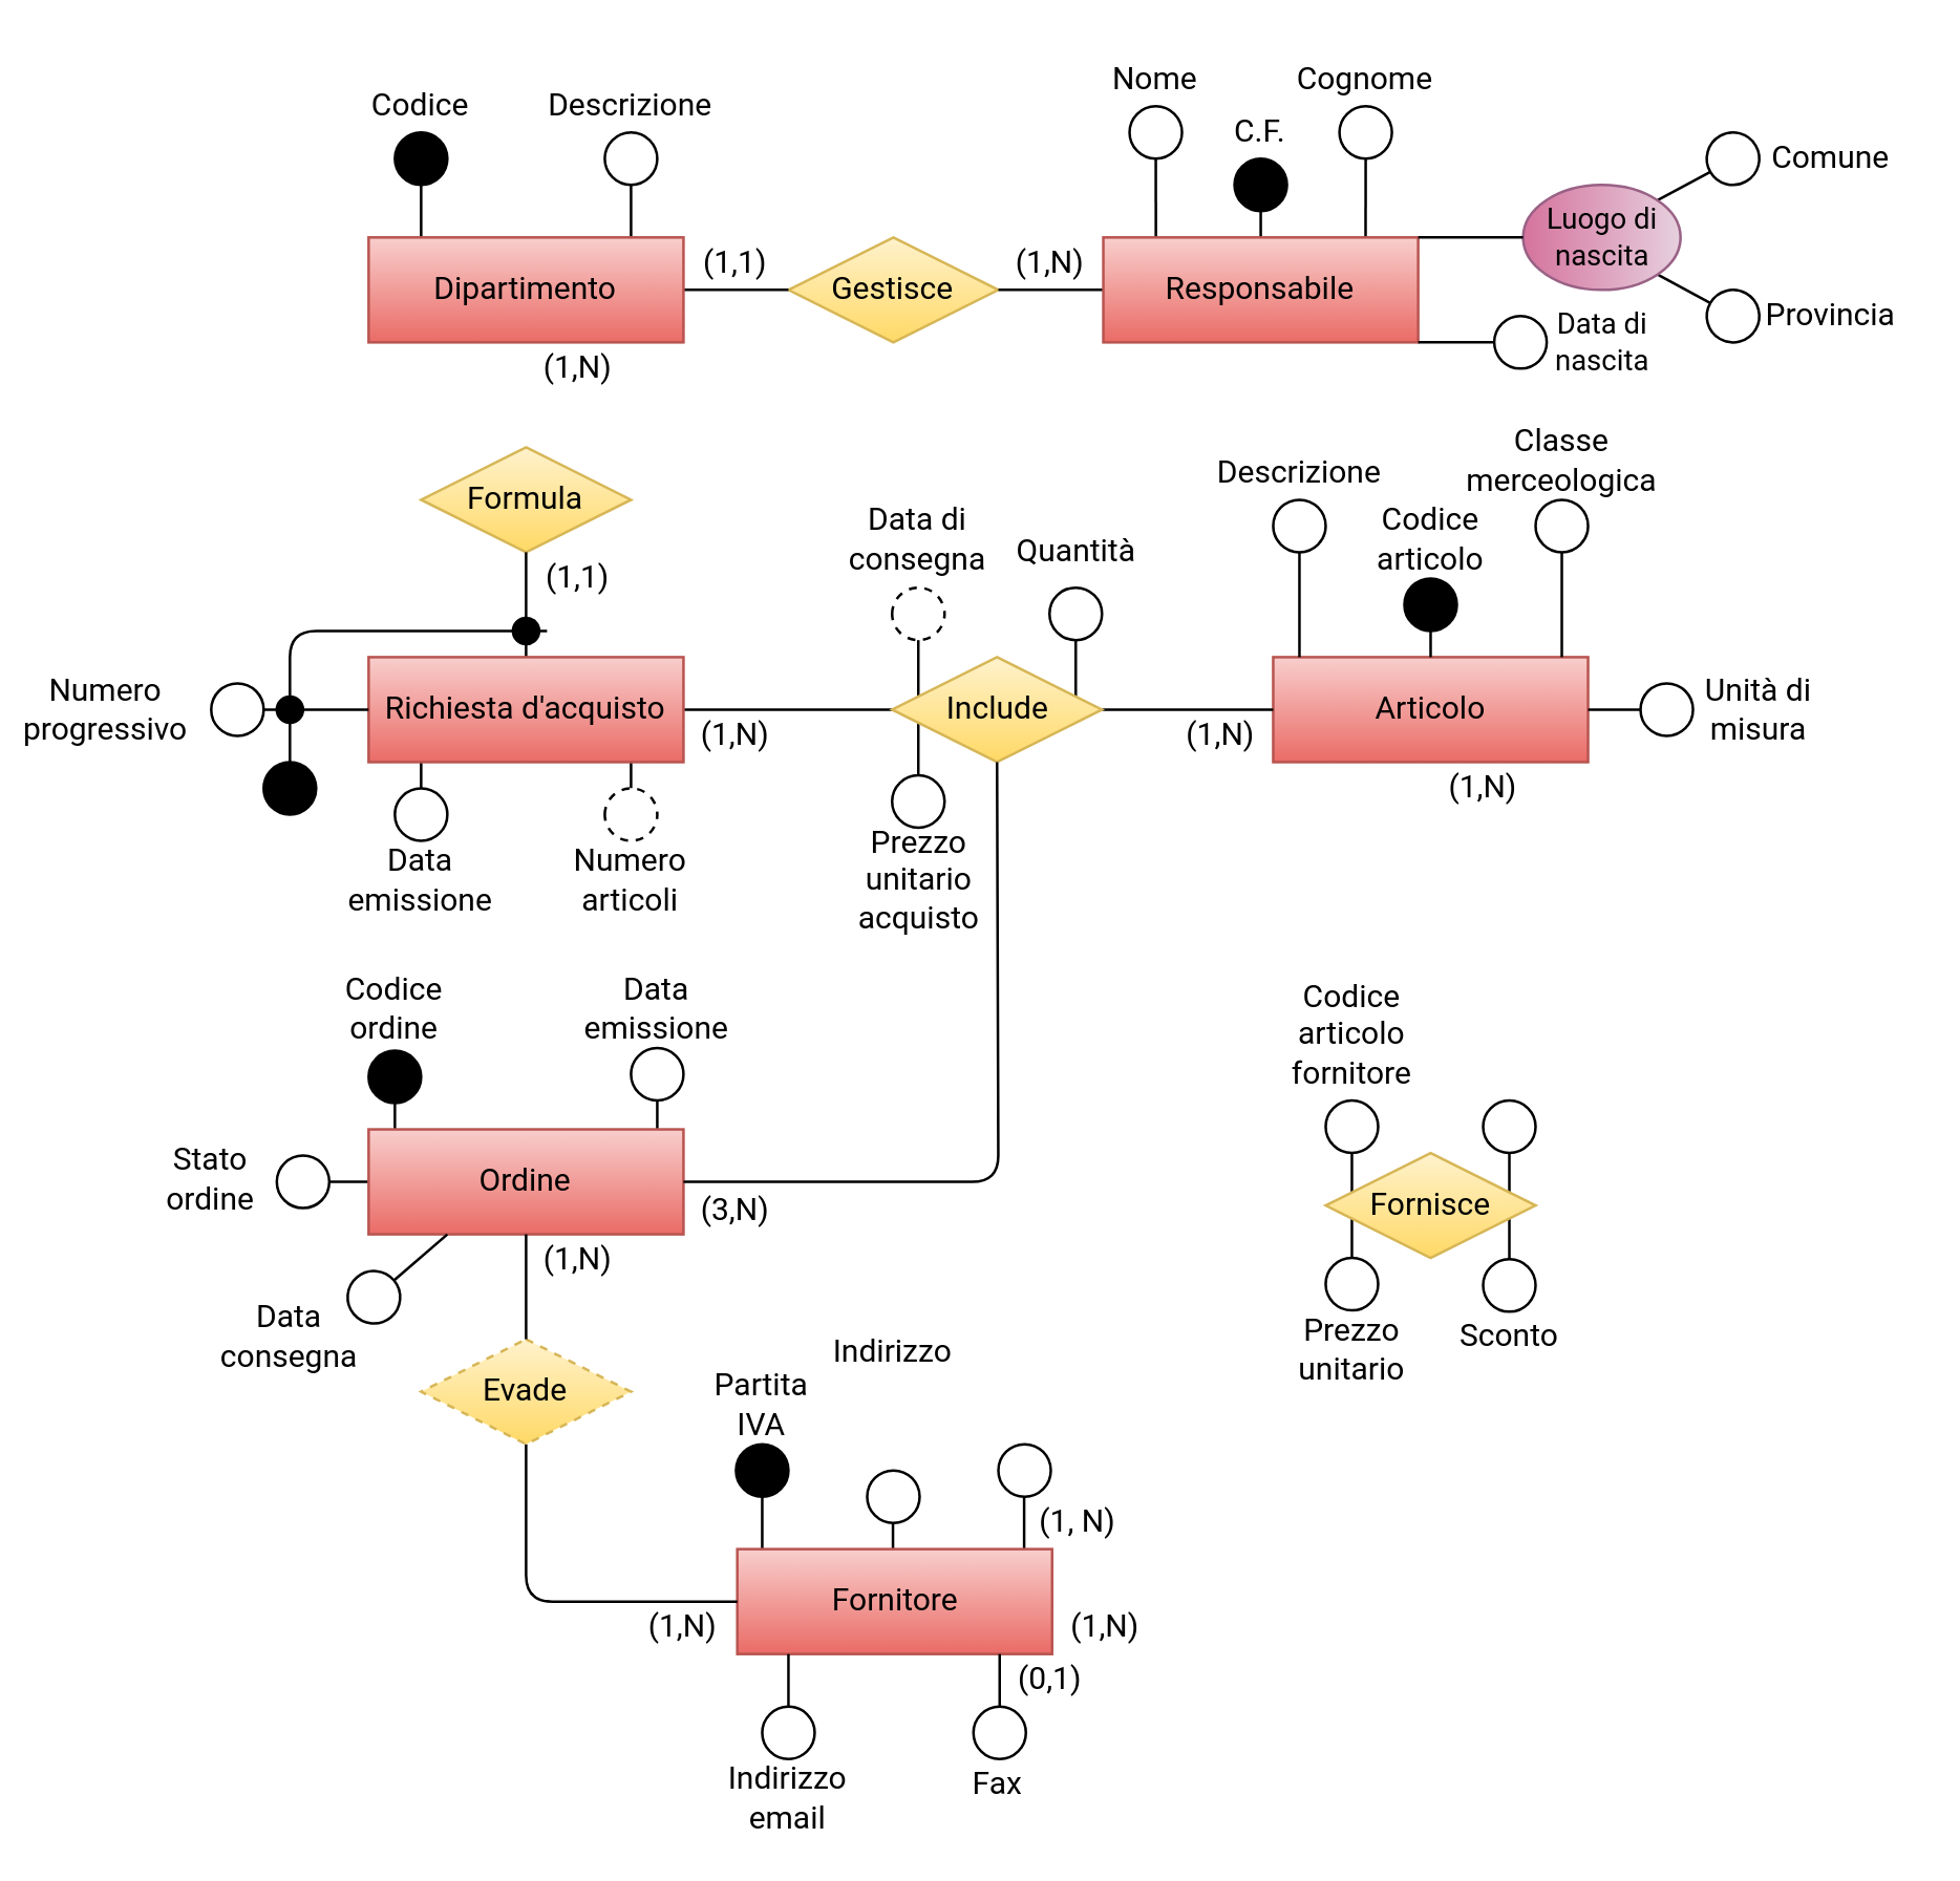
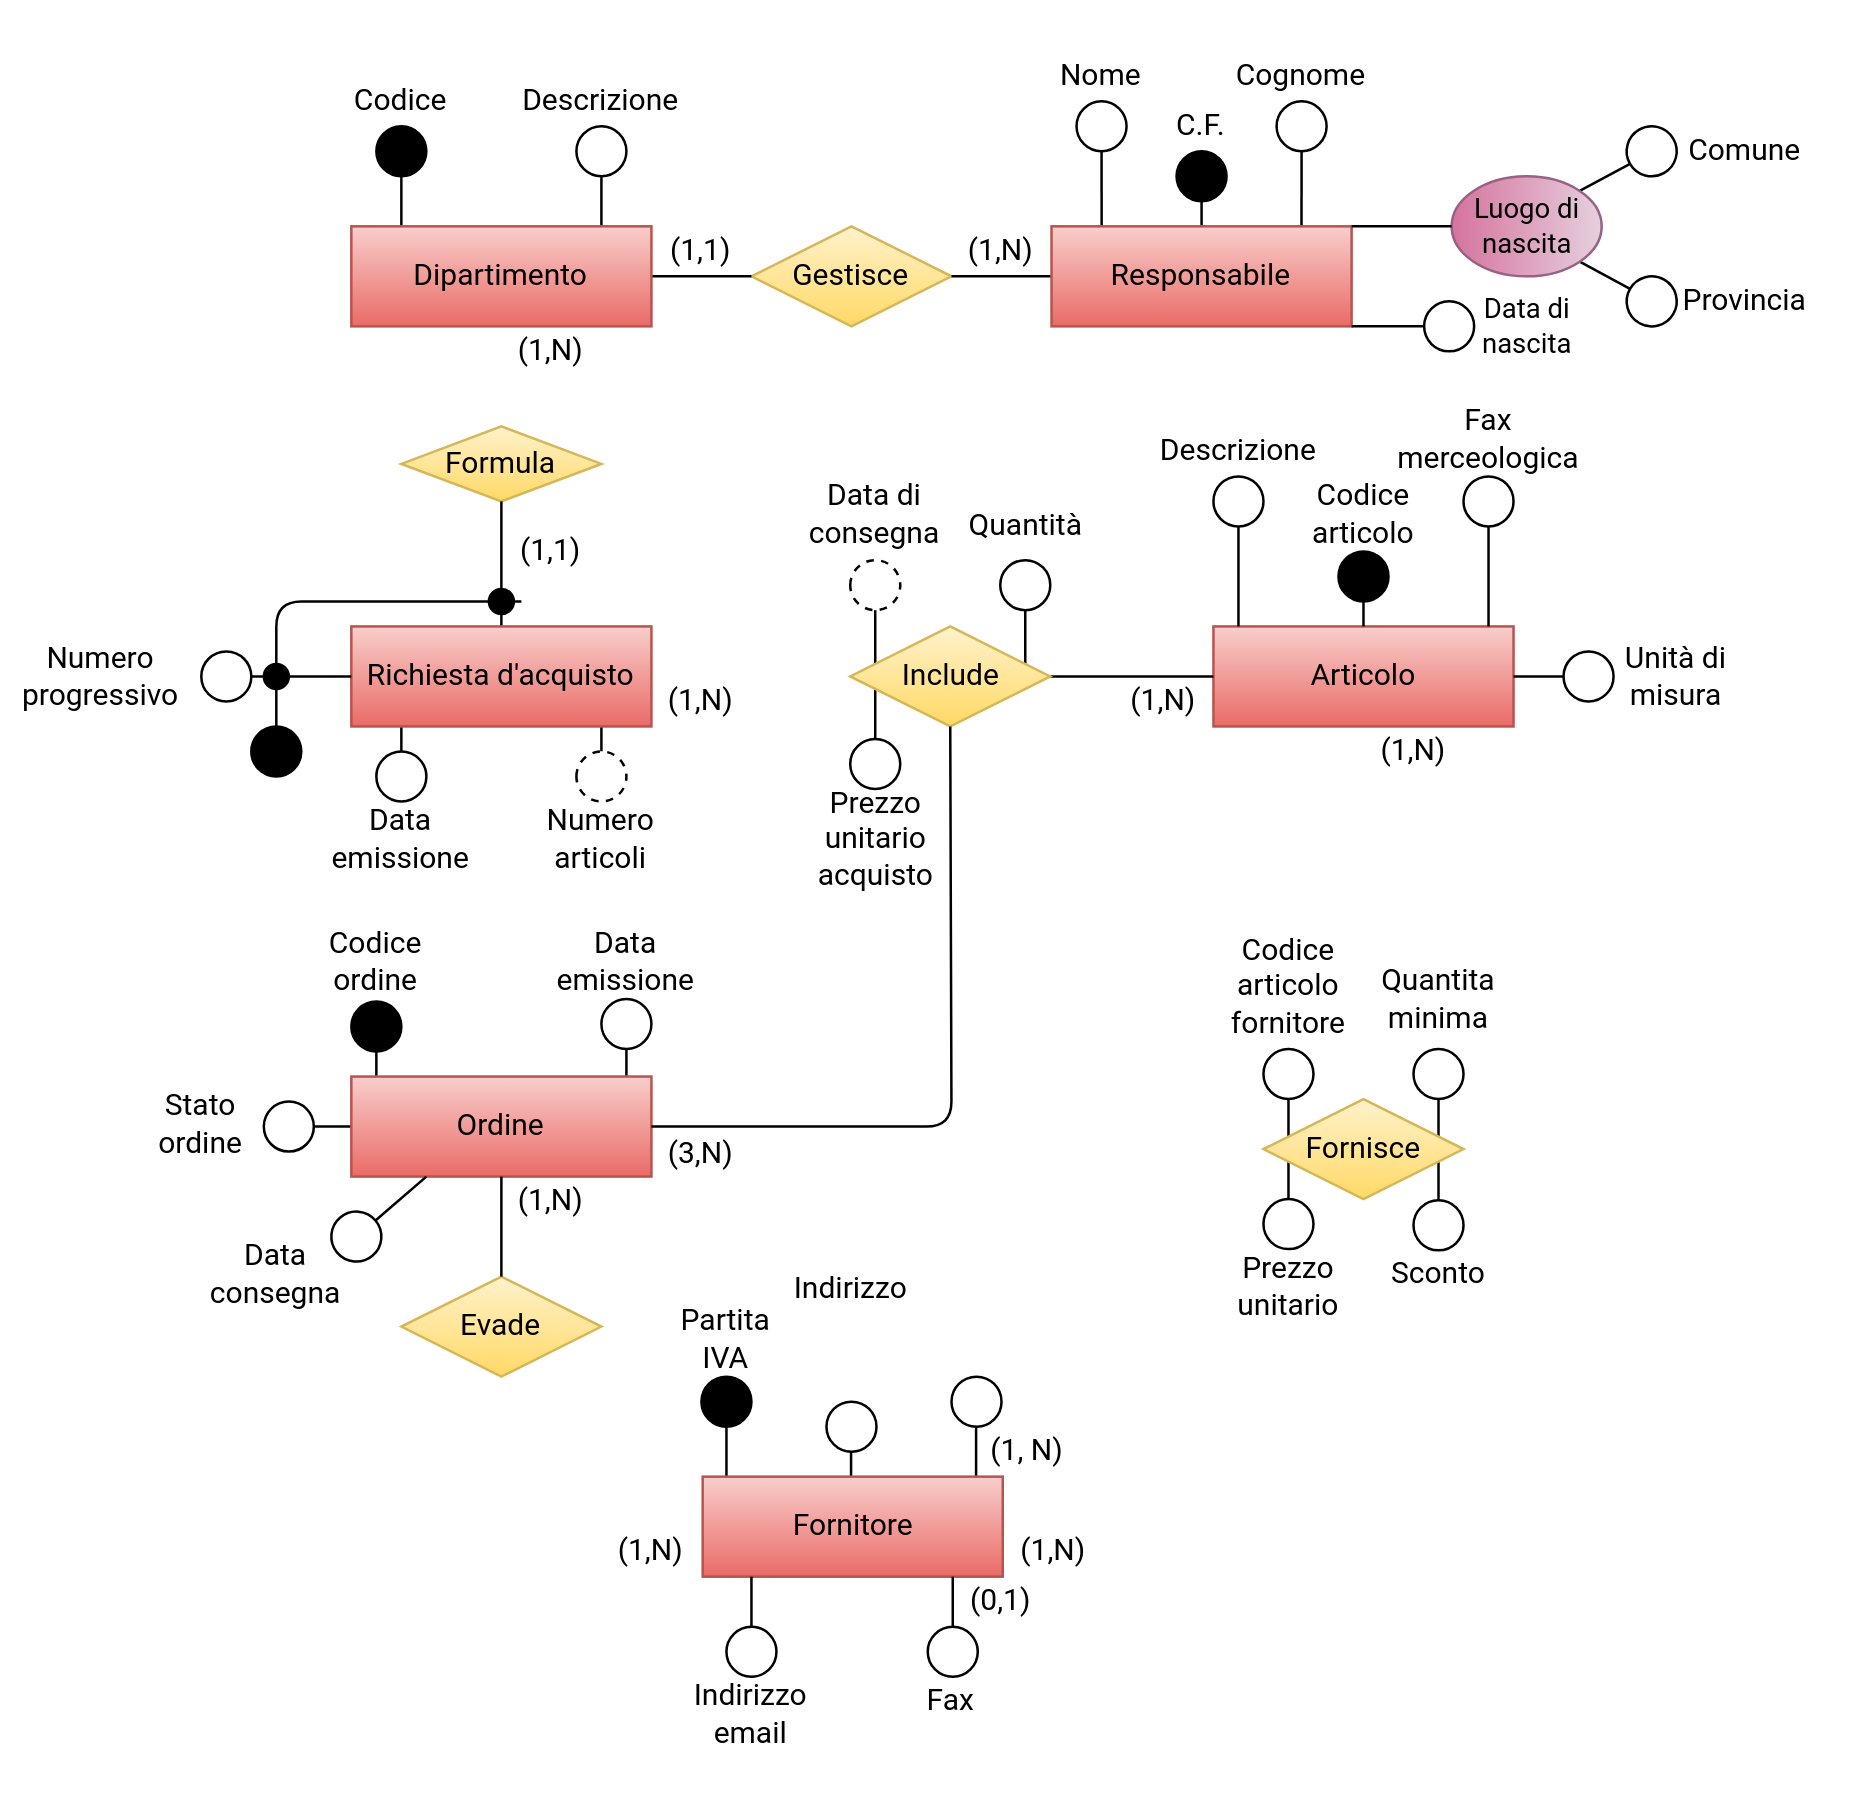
- <mxCell id="111" value="&lt;div&gt;Classe&lt;/div&gt;&lt;div&gt;merceologica&lt;br&gt;&lt;/div&gt;" style="text;html=1;strokeColor=none;fillColor=none;align=center;verticalAlign=middle;whiteSpace=wrap;rounded=0;fontFamily=Roboto;fontSource=https%3A%2F%2Ffonts.googleapis.com%2Fcss%3Ffamily%3DRoboto;" parent="1" vertex="1"><mxGeometry x="574.75" y="170" width="40" height="10" as="geometry" /></mxCell>
+ <mxCell id="111" value="&lt;div&gt;Fax&lt;/div&gt;&lt;div&gt;merceologica&lt;br&gt;&lt;/div&gt;" style="text;html=1;strokeColor=none;fillColor=none;align=center;verticalAlign=middle;whiteSpace=wrap;rounded=0;fontFamily=Roboto;fontSource=https%3A%2F%2Ffonts.googleapis.com%2Fcss%3Ffamily%3DRoboto;" parent="1" vertex="1"><mxGeometry x="574.75" y="170" width="40" height="10" as="geometry" /></mxCell>
- <mxCell id="58" value="Formula" style="shape=rhombus;perimeter=rhombusPerimeter;whiteSpace=wrap;html=1;align=center;fontFamily=Roboto;fontSource=https%3A%2F%2Ffonts.googleapis.com%2Fcss%3Ffamily%3DRoboto;gradientColor=#ffd966;fillColor=#fff2cc;strokeColor=#d6b656;" parent="1" vertex="1"><mxGeometry x="160" y="170" width="80" height="40" as="geometry" /></mxCell>
+ <mxCell id="58" value="Formula" style="shape=rhombus;perimeter=rhombusPerimeter;whiteSpace=wrap;html=1;align=center;fontFamily=Roboto;fontSource=https%3A%2F%2Ffonts.googleapis.com%2Fcss%3Ffamily%3DRoboto;gradientColor=#ffd966;fillColor=#fff2cc;strokeColor=#d6b656;" parent="1" vertex="1"><mxGeometry x="160" y="170" width="80" height="30" as="geometry" /></mxCell>
- <mxCell id="73" style="edgeStyle=none;rounded=0;sketch=0;orthogonalLoop=1;jettySize=auto;html=1;exitX=1;exitY=0.5;exitDx=0;exitDy=0;entryX=0;entryY=0.5;entryDx=0;entryDy=0;endArrow=none;endFill=0;fontSize=10;fontFamily=Roboto;fontSource=https%3A%2F%2Ffonts.googleapis.com%2Fcss%3Ffamily%3DRoboto;" parent="1" source="74" target="80" edge="1"><mxGeometry relative="1" as="geometry" /></mxCell>
+ <mxCell id="126" value="&lt;div&gt;Quantita&lt;/div&gt;&lt;div&gt;minima&lt;br&gt;&lt;/div&gt;" style="text;html=1;strokeColor=none;fillColor=none;align=center;verticalAlign=middle;whiteSpace=wrap;rounded=0;fontFamily=Roboto;fontSource=https%3A%2F%2Ffonts.googleapis.com%2Fcss%3Ffamily%3DRoboto;" parent="1" vertex="1"><mxGeometry x="554.75" y="379" width="40" height="40" as="geometry" /></mxCell>
- <mxCell id="89" value="Evade" style="rhombus;whiteSpace=wrap;html=1;rounded=0;sketch=0;fontFamily=Roboto;fontSource=https%3A%2F%2Ffonts.googleapis.com%2Fcss%3Ffamily%3DRoboto;gradientColor=#ffd966;fillColor=#fff2cc;strokeColor=#d6b656;dashed=1;" parent="1" vertex="1"><mxGeometry x="160" y="510" width="80" height="40" as="geometry" /></mxCell>
+ <mxCell id="89" value="Evade" style="rhombus;whiteSpace=wrap;html=1;rounded=0;sketch=0;fontFamily=Roboto;fontSource=https%3A%2F%2Ffonts.googleapis.com%2Fcss%3Ffamily%3DRoboto;gradientColor=#ffd966;fillColor=#fff2cc;strokeColor=#d6b656;" parent="1" vertex="1"><mxGeometry x="160" y="510" width="80" height="40" as="geometry" /></mxCell>
- <mxCell id="115" value="" style="endArrow=none;html=1;fontFamily=Roboto;fontSource=https%3A%2F%2Ffonts.googleapis.com%2Fcss%3Ffamily%3DRoboto;startSize=6;endSize=6;entryX=0.5;entryY=1;entryDx=0;entryDy=0;exitX=0;exitY=0.5;exitDx=0;exitDy=0;" parent="1" source="97" target="89" edge="1"><mxGeometry width="50" height="50" relative="1" as="geometry"><mxPoint x="210" y="660" as="sourcePoint" /><mxPoint x="260" y="610" as="targetPoint" /><Array as="points"><mxPoint x="200" y="610" /></Array></mxGeometry></mxCell>
